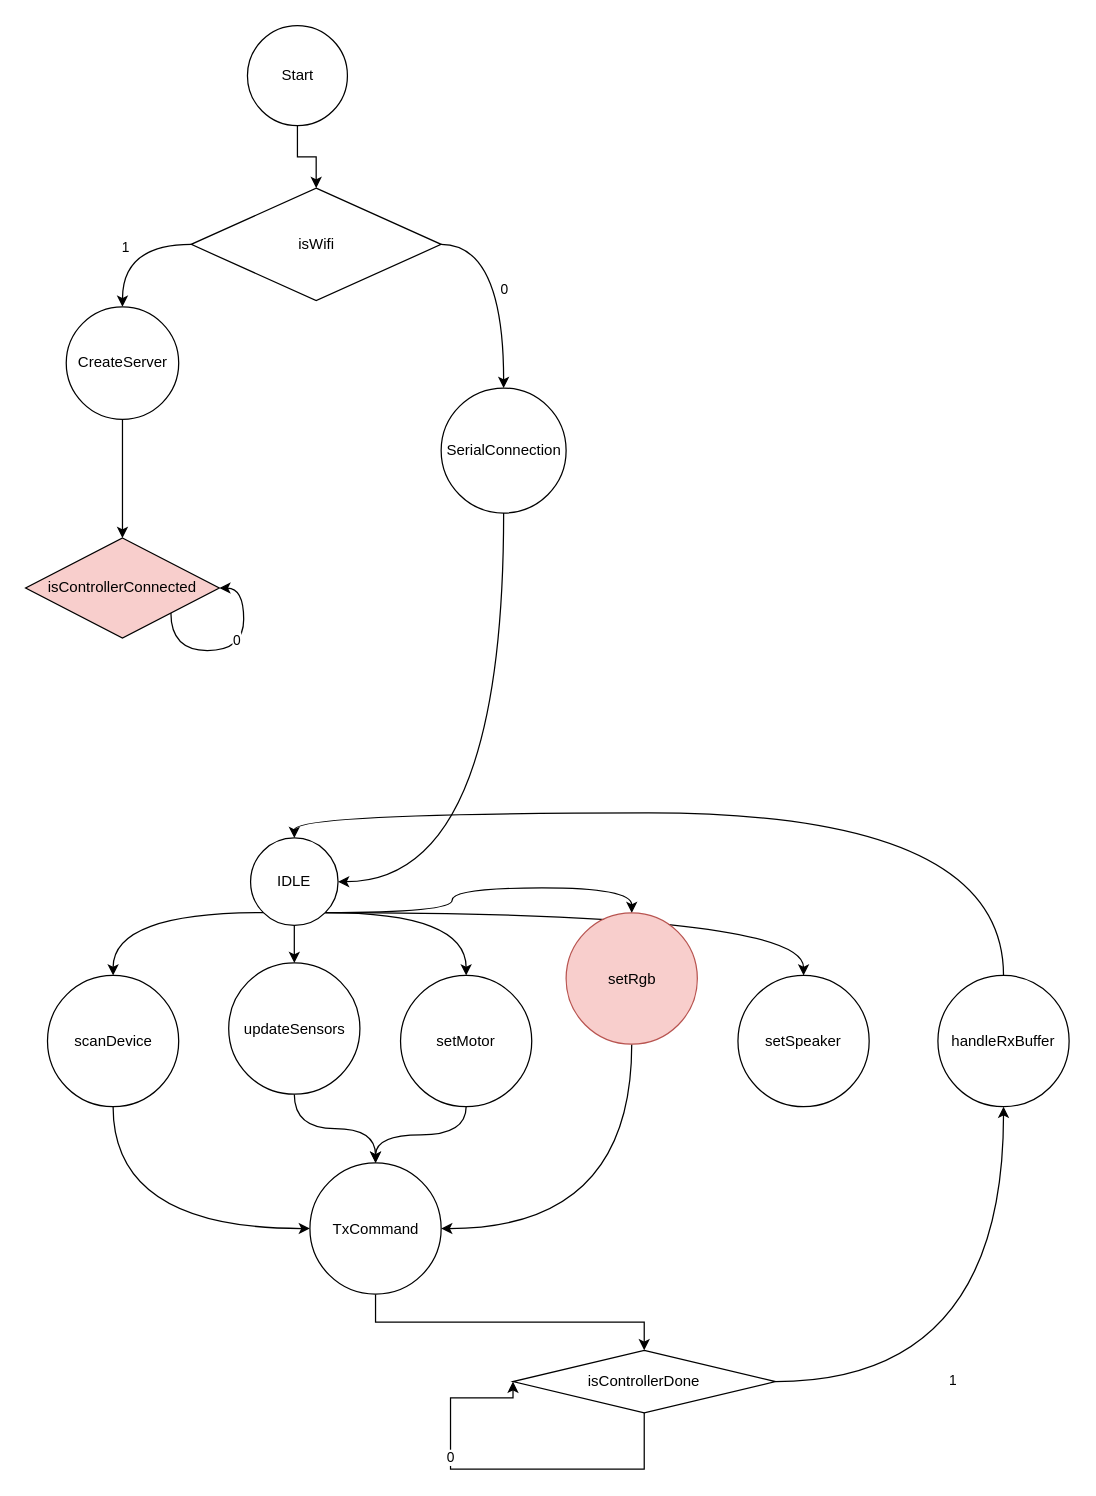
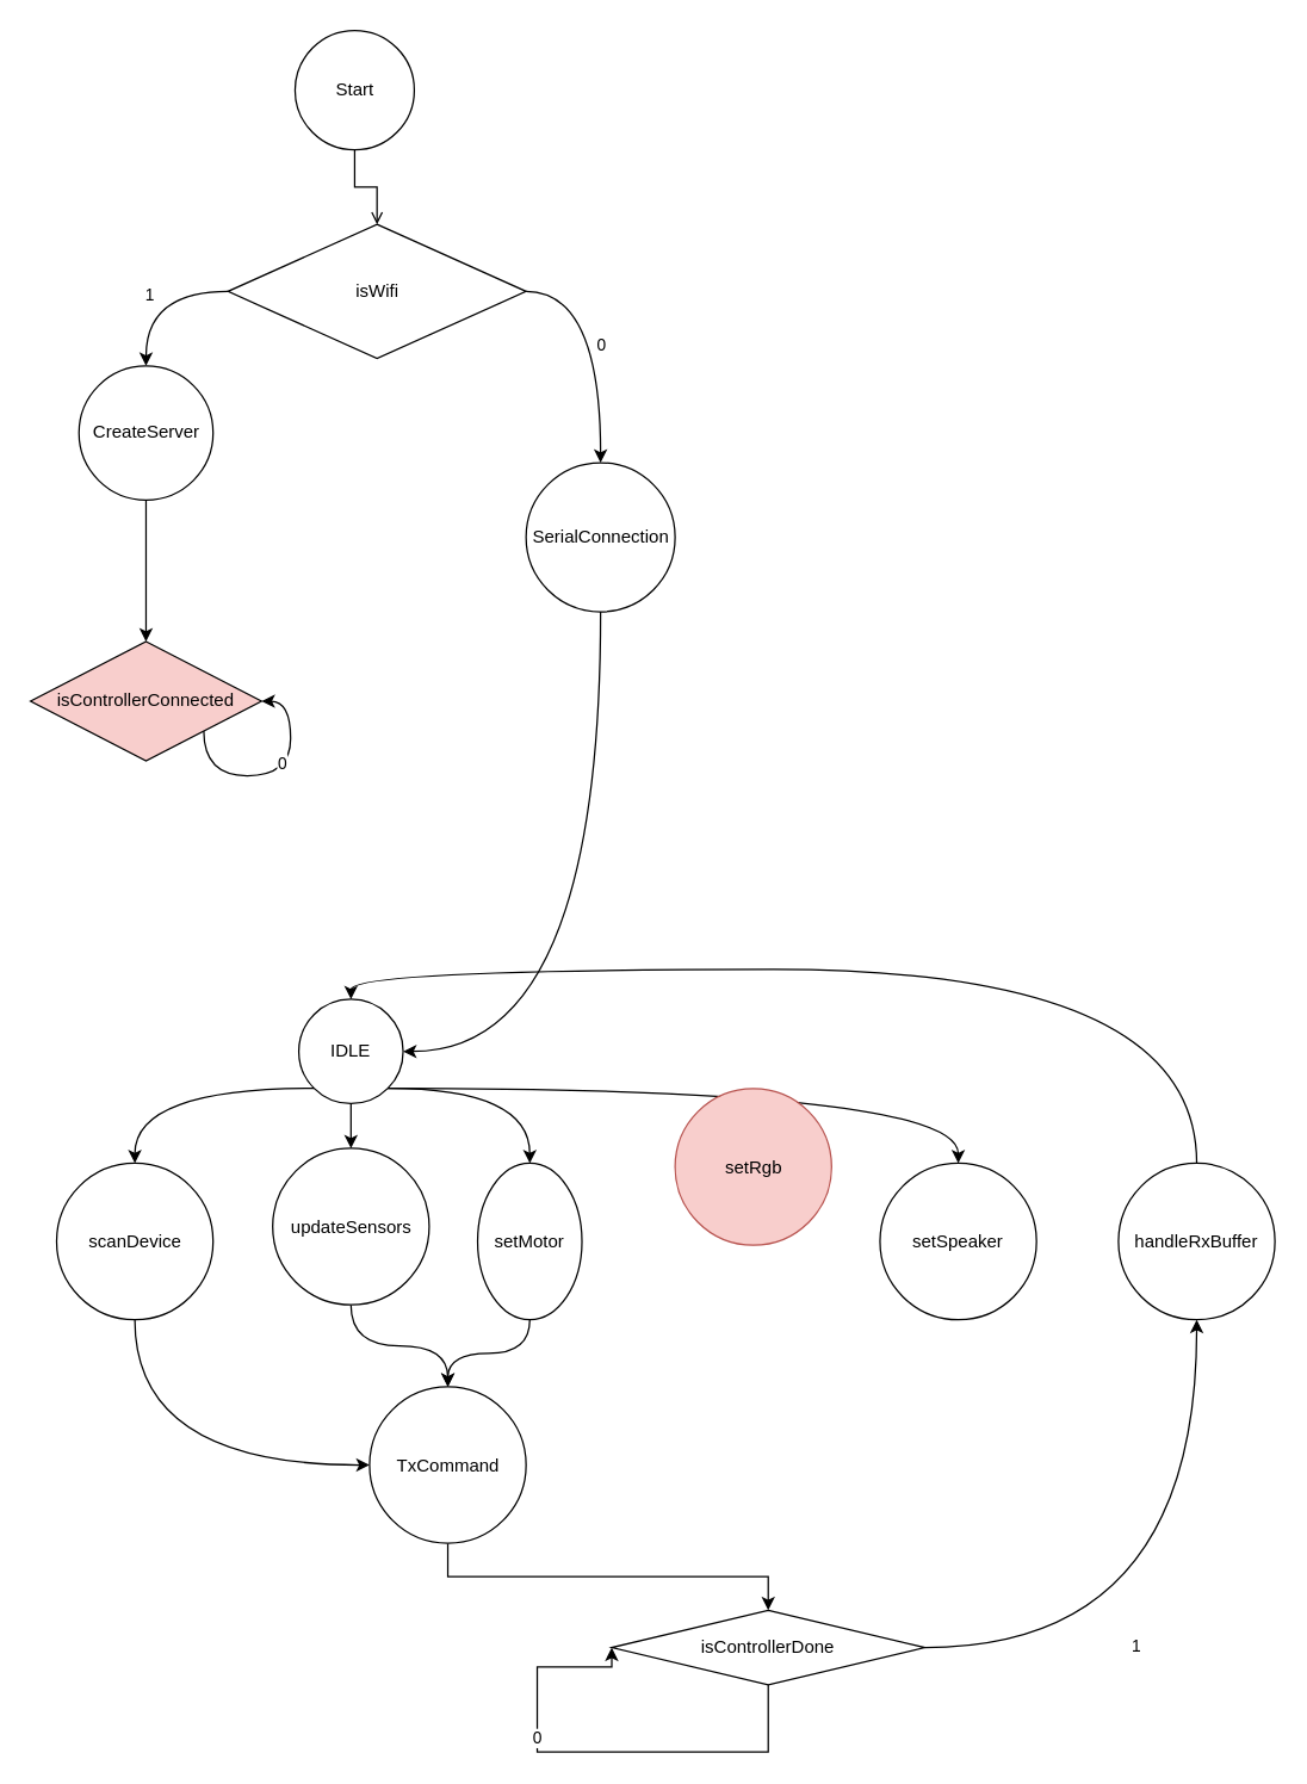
- <mxCell id="2" style="edgeStyle=orthogonalEdgeStyle;rounded=0;orthogonalLoop=1;jettySize=auto;html=1;exitX=0.5;exitY=1;exitDx=0;exitDy=0;entryX=0.5;entryY=0;entryDx=0;entryDy=0;" edge="1" parent="1" source="3" target="8"><mxGeometry relative="1" as="geometry" /></mxCell>
+ <mxCell id="2" style="edgeStyle=orthogonalEdgeStyle;rounded=0;orthogonalLoop=1;jettySize=auto;html=1;exitX=0.5;exitY=1;exitDx=0;exitDy=0;entryX=0.5;entryY=0;entryDx=0;entryDy=0;endArrow=open;" edge="1" parent="1" source="3" target="8"><mxGeometry relative="1" as="geometry" /></mxCell>
- <mxCell id="16" style="edgeStyle=orthogonalEdgeStyle;rounded=0;orthogonalLoop=1;jettySize=auto;html=1;exitX=1;exitY=1;exitDx=0;exitDy=0;entryX=0.5;entryY=0;entryDx=0;entryDy=0;curved=1;" edge="1" parent="1" source="18" target="29"><mxGeometry relative="1" as="geometry" /></mxCell>
- <mxCell id="27" value="setMotor" style="ellipse;whiteSpace=wrap;html=1;aspect=fixed;" vertex="1" parent="1"><mxGeometry x="320" y="780" width="105" height="105" as="geometry" /></mxCell>
+ <mxCell id="27" value="setMotor" style="ellipse;whiteSpace=wrap;html=1;aspect=fixed;" vertex="1" parent="1"><mxGeometry x="320" y="780" width="70" height="105" as="geometry" /></mxCell>
- <mxCell id="28" style="edgeStyle=orthogonalEdgeStyle;rounded=0;orthogonalLoop=1;jettySize=auto;html=1;exitX=0.5;exitY=1;exitDx=0;exitDy=0;entryX=1;entryY=0.5;entryDx=0;entryDy=0;curved=1;" edge="1" parent="1" source="29" target="32"><mxGeometry relative="1" as="geometry" /></mxCell>
